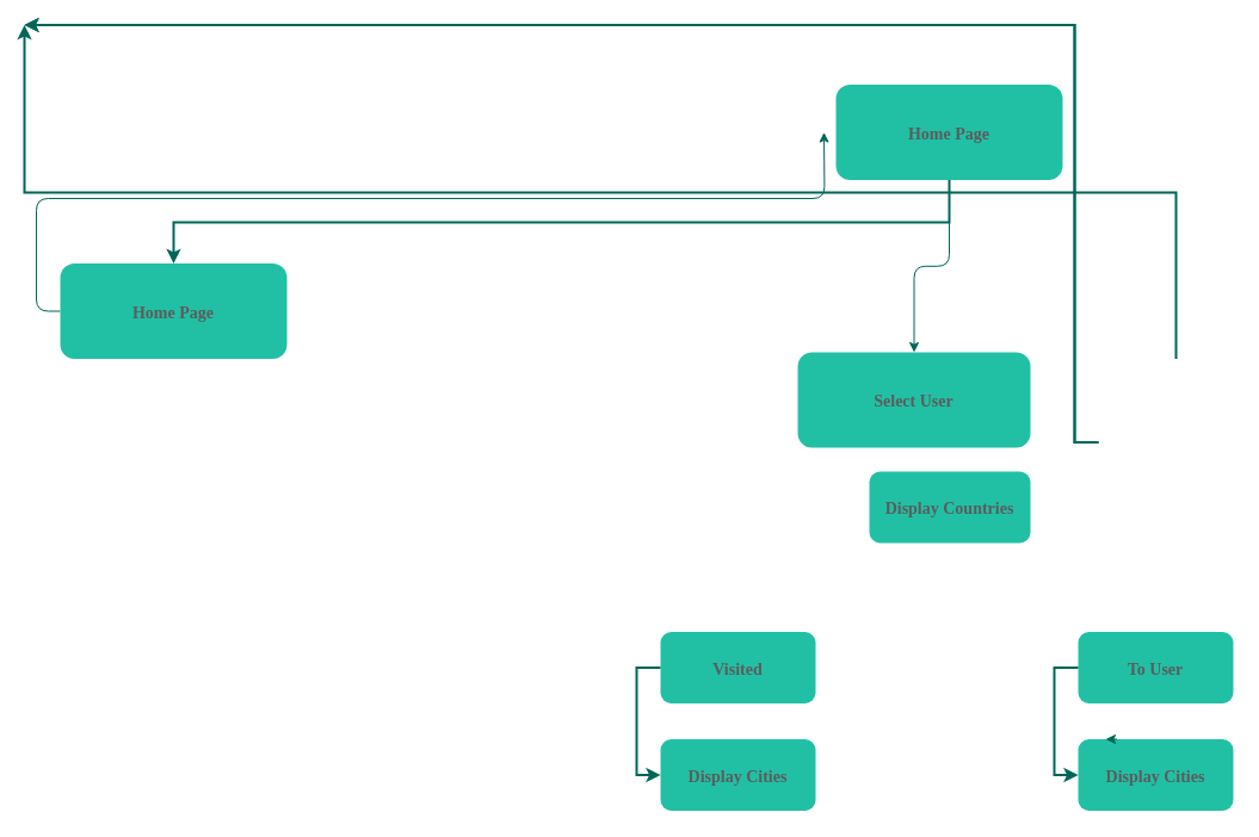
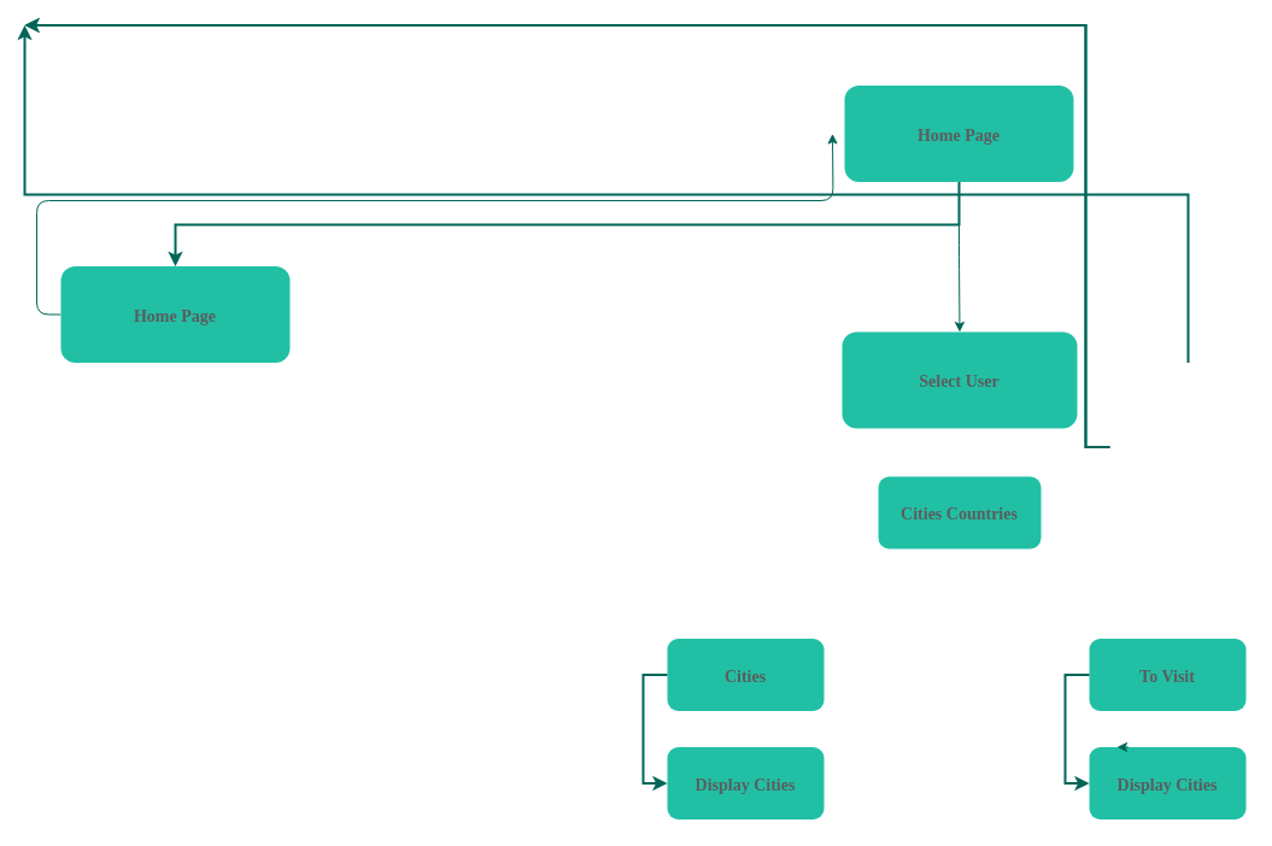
- <mxCell id="4" value="Select User" style="rounded=1;fillColor=#21C0A5;strokeColor=none;fontColor=#5C5C5C;fontStyle=1;fontFamily=Tahoma;fontSize=14" parent="1" vertex="1"><mxGeometry x="668" y="295" width="195" height="80" as="geometry" /></mxCell>
+ <mxCell id="4" value="Select User" style="rounded=1;fillColor=#21C0A5;strokeColor=none;fontColor=#5C5C5C;fontStyle=1;fontFamily=Tahoma;fontSize=14" parent="1" vertex="1"><mxGeometry x="698" y="275" width="195" height="80" as="geometry" /></mxCell>
- <mxCell id="18" value="Display Countries" style="rounded=1;fillColor=#21C0A5;strokeColor=none;fontColor=#5C5C5C;fontStyle=1;fontFamily=Tahoma;fontSize=14" vertex="1" parent="1"><mxGeometry x="728" y="395" width="135" height="60" as="geometry" /></mxCell>
+ <mxCell id="18" value="Cities Countries" style="rounded=1;fillColor=#21C0A5;strokeColor=none;fontColor=#5C5C5C;fontStyle=1;fontFamily=Tahoma;fontSize=14" vertex="1" parent="1"><mxGeometry x="728" y="395" width="135" height="60" as="geometry" /></mxCell>
- <mxCell id="7" value="Visited" style="rounded=1;fillColor=#21C0A5;strokeColor=none;fontColor=#5C5C5C;fontStyle=1;fontFamily=Tahoma;fontSize=14" parent="1" vertex="1"><mxGeometry x="553" y="529.5" width="130" height="60" as="geometry" /></mxCell>
+ <mxCell id="7" value="Cities" style="rounded=1;fillColor=#21C0A5;strokeColor=none;fontColor=#5C5C5C;fontStyle=1;fontFamily=Tahoma;fontSize=14" parent="1" vertex="1"><mxGeometry x="553" y="529.5" width="130" height="60" as="geometry" /></mxCell>
- <mxCell id="9" value="To User" style="rounded=1;fillColor=#21C0A5;strokeColor=none;fontColor=#5C5C5C;fontStyle=1;fontFamily=Tahoma;fontSize=14" parent="1" vertex="1"><mxGeometry x="903" y="529.5" width="130" height="60" as="geometry" /></mxCell>
+ <mxCell id="9" value="To Visit" style="rounded=1;fillColor=#21C0A5;strokeColor=none;fontColor=#5C5C5C;fontStyle=1;fontFamily=Tahoma;fontSize=14" parent="1" vertex="1"><mxGeometry x="903" y="529.5" width="130" height="60" as="geometry" /></mxCell>
